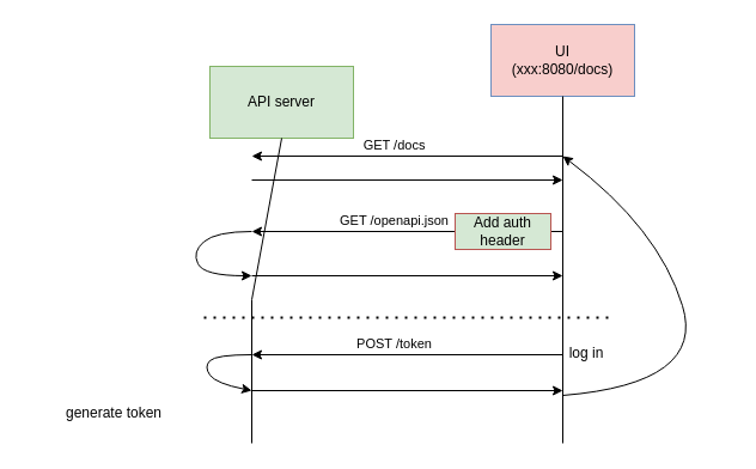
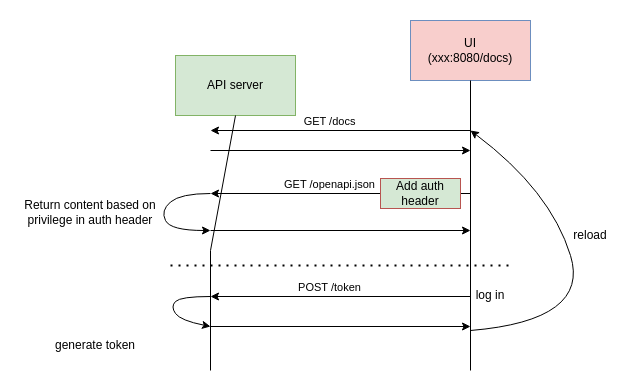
+ <mxCell id="19" value="Return content based on privilege in auth header" style="text;html=1;strokeColor=none;fillColor=none;align=center;verticalAlign=middle;whiteSpace=wrap;rounded=0;" vertex="1" parent="1"><mxGeometry x="20" y="197" width="140" height="30" as="geometry" /></mxCell>
+ <mxCell id="23" value="reload" style="text;html=1;strokeColor=none;fillColor=none;align=center;verticalAlign=middle;whiteSpace=wrap;rounded=0;" vertex="1" parent="1"><mxGeometry x="570" y="220" width="40" height="30" as="geometry" /></mxCell>
